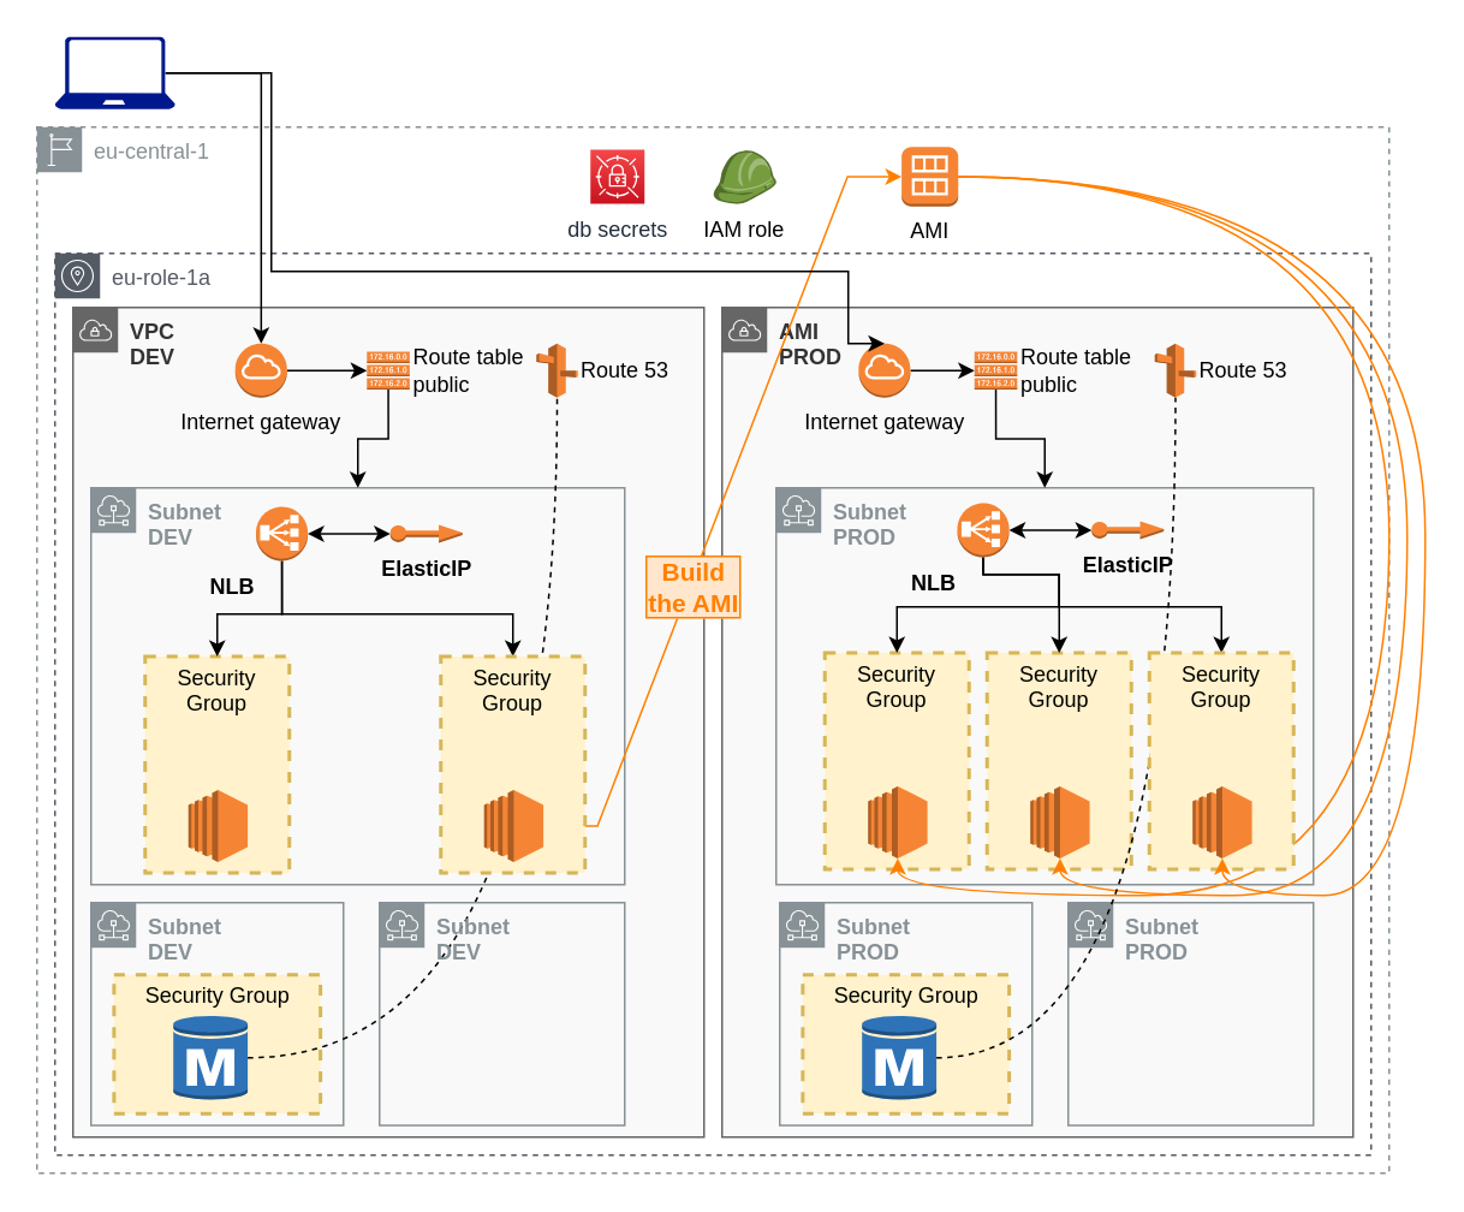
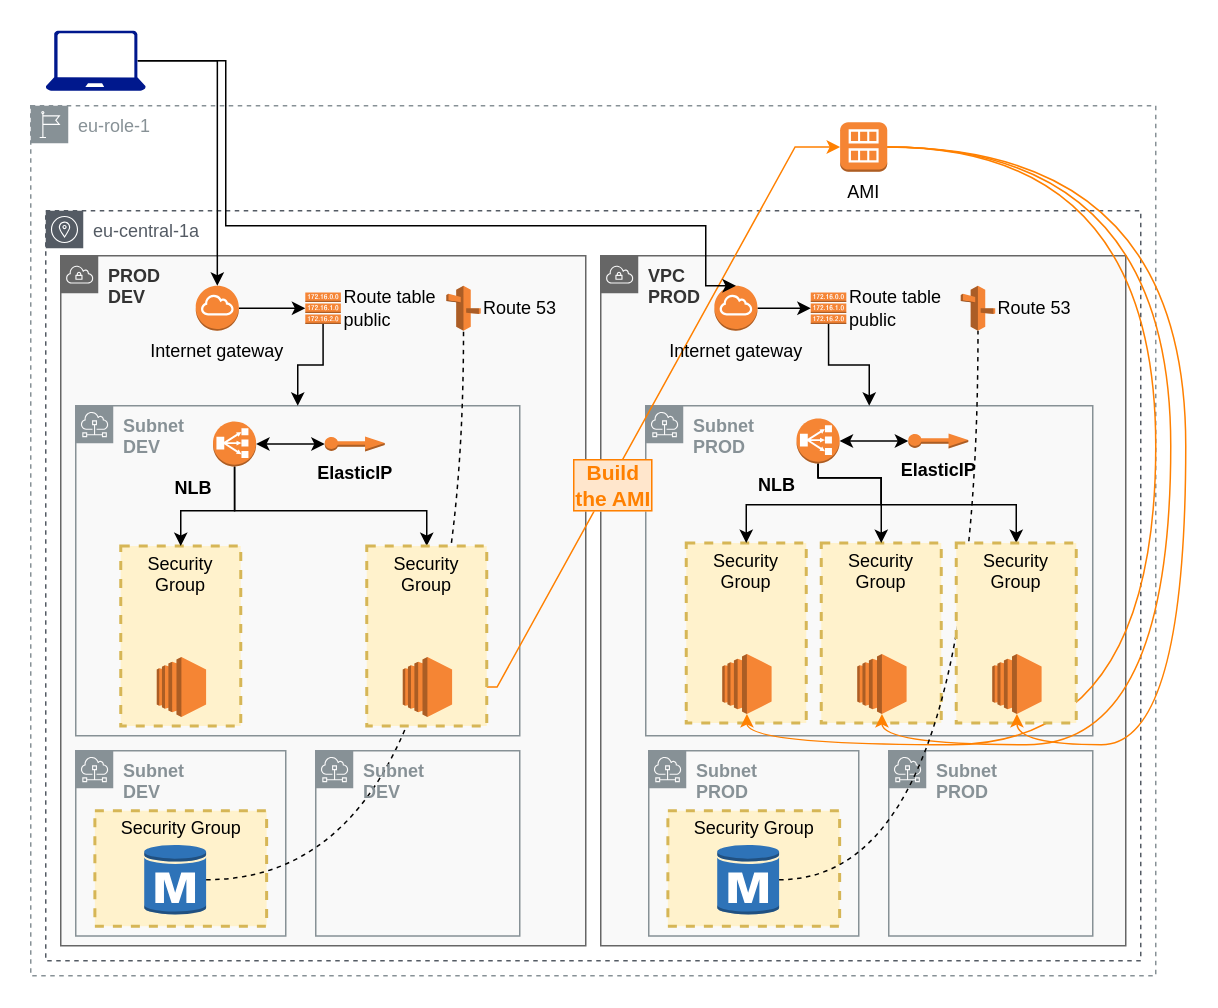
- <mxCell id="2" value="eu-central-1" style="outlineConnect=0;gradientColor=none;html=1;whiteSpace=wrap;fontSize=12;fontStyle=0;shape=mxgraph.aws4.group;grIcon=mxgraph.aws4.group_region;strokeColor=#879196;fillColor=none;verticalAlign=top;align=left;spacingLeft=30;fontColor=#879196;dashed=1;" parent="1" vertex="1"><mxGeometry x="20" y="70" width="750" height="580" as="geometry" /></mxCell>
+ <mxCell id="2" value="eu-role-1" style="outlineConnect=0;gradientColor=none;html=1;whiteSpace=wrap;fontSize=12;fontStyle=0;shape=mxgraph.aws4.group;grIcon=mxgraph.aws4.group_region;strokeColor=#879196;fillColor=none;verticalAlign=top;align=left;spacingLeft=30;fontColor=#879196;dashed=1;" parent="1" vertex="1"><mxGeometry x="20" y="70" width="750" height="580" as="geometry" /></mxCell>
- <mxCell id="16" value="db secrets" style="outlineConnect=0;fontColor=#232F3E;gradientColor=#F54749;gradientDirection=north;fillColor=#C7131F;strokeColor=#ffffff;dashed=0;verticalLabelPosition=bottom;verticalAlign=top;align=center;html=1;fontSize=12;fontStyle=0;aspect=fixed;shape=mxgraph.aws4.resourceIcon;resIcon=mxgraph.aws4.secrets_manager;" parent="1" vertex="1"><mxGeometry x="327" y="82.5" width="30" height="30" as="geometry" /></mxCell>
- <mxCell id="15" value="IAM role" style="outlineConnect=0;dashed=0;verticalLabelPosition=bottom;verticalAlign=top;align=center;html=1;shape=mxgraph.aws3.role;fillColor=#759C3E;gradientColor=none;" parent="1" vertex="1"><mxGeometry x="394.93" y="83" width="35.07" height="29.5" as="geometry" /></mxCell>
- <mxCell id="42" value="AMI" style="outlineConnect=0;dashed=0;verticalLabelPosition=bottom;verticalAlign=top;align=center;html=1;shape=mxgraph.aws3.ami;fillColor=#F58534;gradientColor=none;" vertex="1" parent="1"><mxGeometry x="499.57" y="81" width="31.43" height="33" as="geometry" /></mxCell>
+ <mxCell id="42" value="AMI" style="outlineConnect=0;dashed=0;verticalLabelPosition=bottom;verticalAlign=top;align=center;html=1;shape=mxgraph.aws3.ami;fillColor=#F58534;gradientColor=none;" vertex="1" parent="1"><mxGeometry x="559.57" y="81" width="31.43" height="33" as="geometry" /></mxCell>
- <mxCell id="3" value="eu-role-1a" style="outlineConnect=0;gradientColor=none;html=1;whiteSpace=wrap;fontSize=12;fontStyle=0;shape=mxgraph.aws4.group;grIcon=mxgraph.aws4.group_availability_zone;strokeColor=#545B64;fillColor=none;verticalAlign=top;align=left;spacingLeft=30;fontColor=#545B64;dashed=1;" parent="1" vertex="1"><mxGeometry x="30" y="140" width="730" height="500" as="geometry" /></mxCell>
+ <mxCell id="3" value="eu-central-1a" style="outlineConnect=0;gradientColor=none;html=1;whiteSpace=wrap;fontSize=12;fontStyle=0;shape=mxgraph.aws4.group;grIcon=mxgraph.aws4.group_availability_zone;strokeColor=#545B64;fillColor=none;verticalAlign=top;align=left;spacingLeft=30;fontColor=#545B64;dashed=1;" parent="1" vertex="1"><mxGeometry x="30" y="140" width="730" height="500" as="geometry" /></mxCell>
- <mxCell id="5" value="&lt;b&gt;VPC &lt;br&gt;DEV&lt;/b&gt;" style="outlineConnect=0;html=1;whiteSpace=wrap;fontSize=12;fontStyle=0;shape=mxgraph.aws4.group;grIcon=mxgraph.aws4.group_vpc;strokeColor=#666666;fillColor=#f5f5f5;verticalAlign=top;align=left;spacingLeft=30;dashed=0;fillOpacity=60;fontColor=#333333;" parent="1" vertex="1"><mxGeometry x="40" y="170" width="350" height="460" as="geometry" /></mxCell>
+ <mxCell id="5" value="&lt;b&gt;PROD &lt;br&gt;DEV&lt;/b&gt;" style="outlineConnect=0;html=1;whiteSpace=wrap;fontSize=12;fontStyle=0;shape=mxgraph.aws4.group;grIcon=mxgraph.aws4.group_vpc;strokeColor=#666666;fillColor=#f5f5f5;verticalAlign=top;align=left;spacingLeft=30;dashed=0;fillOpacity=60;fontColor=#333333;" parent="1" vertex="1"><mxGeometry x="40" y="170" width="350" height="460" as="geometry" /></mxCell>
- <mxCell id="4" value="&lt;b&gt;AMI &lt;br&gt;PROD&lt;/b&gt;" style="outlineConnect=0;html=1;whiteSpace=wrap;fontSize=12;fontStyle=0;shape=mxgraph.aws4.group;grIcon=mxgraph.aws4.group_vpc;strokeColor=#666666;fillColor=#f5f5f5;verticalAlign=top;align=left;spacingLeft=30;dashed=0;fillOpacity=60;fontColor=#333333;" vertex="1" parent="1"><mxGeometry x="400" y="170" width="350" height="460" as="geometry" /></mxCell>
+ <mxCell id="4" value="&lt;b&gt;VPC &lt;br&gt;PROD&lt;/b&gt;" style="outlineConnect=0;html=1;whiteSpace=wrap;fontSize=12;fontStyle=0;shape=mxgraph.aws4.group;grIcon=mxgraph.aws4.group_vpc;strokeColor=#666666;fillColor=#f5f5f5;verticalAlign=top;align=left;spacingLeft=30;dashed=0;fillOpacity=60;fontColor=#333333;" vertex="1" parent="1"><mxGeometry x="400" y="170" width="350" height="460" as="geometry" /></mxCell>
